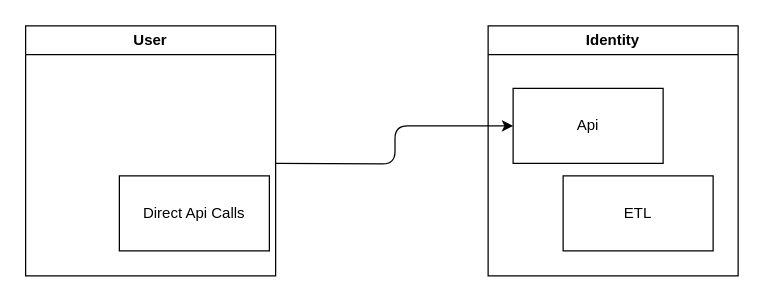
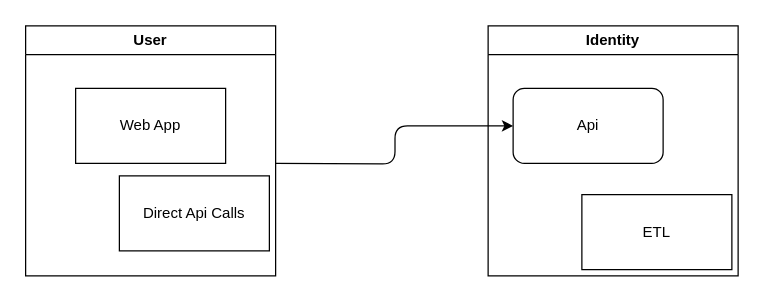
+ <mxCell id="6" value="Web App" style="rounded=0;whiteSpace=wrap;html=1;" vertex="1" parent="5"><mxGeometry x="40" y="50" width="120" height="60" as="geometry" /></mxCell>
- <mxCell id="3" value="Api" style="rounded=0;whiteSpace=wrap;html=1;" parent="2" vertex="1"><mxGeometry x="20" y="50" width="120" height="60" as="geometry" /></mxCell>
+ <mxCell id="3" value="Api" style="whiteSpace=wrap;html=1;rounded=1;" parent="2" vertex="1"><mxGeometry x="20" y="50" width="120" height="60" as="geometry" /></mxCell>
- <mxCell id="4" value="ETL" style="rounded=0;whiteSpace=wrap;html=1;" vertex="1" parent="2"><mxGeometry x="60" y="120" width="120" height="60" as="geometry" /></mxCell>
+ <mxCell id="4" value="ETL" style="rounded=0;whiteSpace=wrap;html=1;" vertex="1" parent="2"><mxGeometry x="75" y="135" width="120" height="60" as="geometry" /></mxCell>
